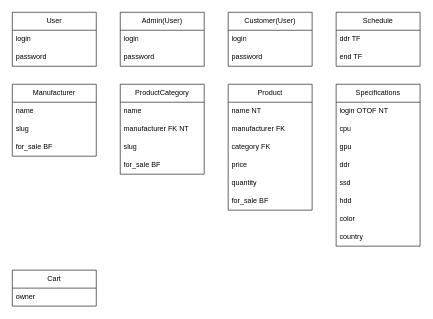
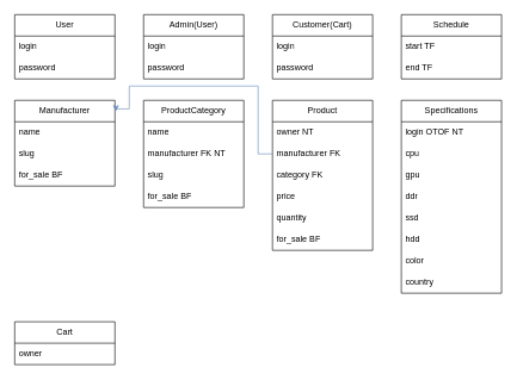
- <mxCell id="5" value="Customer(User)" style="swimlane;fontStyle=0;childLayout=stackLayout;horizontal=1;startSize=30;horizontalStack=0;resizeParent=1;resizeParentMax=0;resizeLast=0;collapsible=1;marginBottom=0;whiteSpace=wrap;html=1;" vertex="1" parent="1"><mxGeometry x="380" y="20" width="140" height="90" as="geometry" /></mxCell>
+ <mxCell id="5" value="Customer(Cart)" style="swimlane;fontStyle=0;childLayout=stackLayout;horizontal=1;startSize=30;horizontalStack=0;resizeParent=1;resizeParentMax=0;resizeLast=0;collapsible=1;marginBottom=0;whiteSpace=wrap;html=1;" vertex="1" parent="1"><mxGeometry x="380" y="20" width="140" height="90" as="geometry" /></mxCell>
- <mxCell id="38" value="ddr TF" style="text;strokeColor=none;fillColor=none;align=left;verticalAlign=middle;spacingLeft=4;spacingRight=4;overflow=hidden;points=[[0,0.5],[1,0.5]];portConstraint=eastwest;rotatable=0;whiteSpace=wrap;html=1;" vertex="1" parent="37"><mxGeometry y="30" width="140" height="30" as="geometry" /></mxCell>
+ <mxCell id="38" value="start TF" style="text;strokeColor=none;fillColor=none;align=left;verticalAlign=middle;spacingLeft=4;spacingRight=4;overflow=hidden;points=[[0,0.5],[1,0.5]];portConstraint=eastwest;rotatable=0;whiteSpace=wrap;html=1;" vertex="1" parent="37"><mxGeometry y="30" width="140" height="30" as="geometry" /></mxCell>
+ <mxCell id="27" style="edgeStyle=orthogonalEdgeStyle;rounded=0;orthogonalLoop=1;jettySize=auto;html=1;entryX=1.009;entryY=0.128;entryDx=0;entryDy=0;entryPerimeter=0;fillColor=#dae8fc;strokeColor=#6c8ebf;" edge="1" parent="1" source="22" target="11"><mxGeometry relative="1" as="geometry"><Array as="points"><mxPoint x="360" y="215" /><mxPoint x="360" y="120" /><mxPoint x="180" y="120" /><mxPoint x="180" y="152" /></Array></mxGeometry></mxCell>
- <mxCell id="21" value="name NT" style="text;strokeColor=none;fillColor=none;align=left;verticalAlign=middle;spacingLeft=4;spacingRight=4;overflow=hidden;points=[[0,0.5],[1,0.5]];portConstraint=eastwest;rotatable=0;whiteSpace=wrap;html=1;" vertex="1" parent="20"><mxGeometry y="30" width="140" height="30" as="geometry" /></mxCell>
+ <mxCell id="21" value="owner NT" style="text;strokeColor=none;fillColor=none;align=left;verticalAlign=middle;spacingLeft=4;spacingRight=4;overflow=hidden;points=[[0,0.5],[1,0.5]];portConstraint=eastwest;rotatable=0;whiteSpace=wrap;html=1;" vertex="1" parent="20"><mxGeometry y="30" width="140" height="30" as="geometry" /></mxCell>
